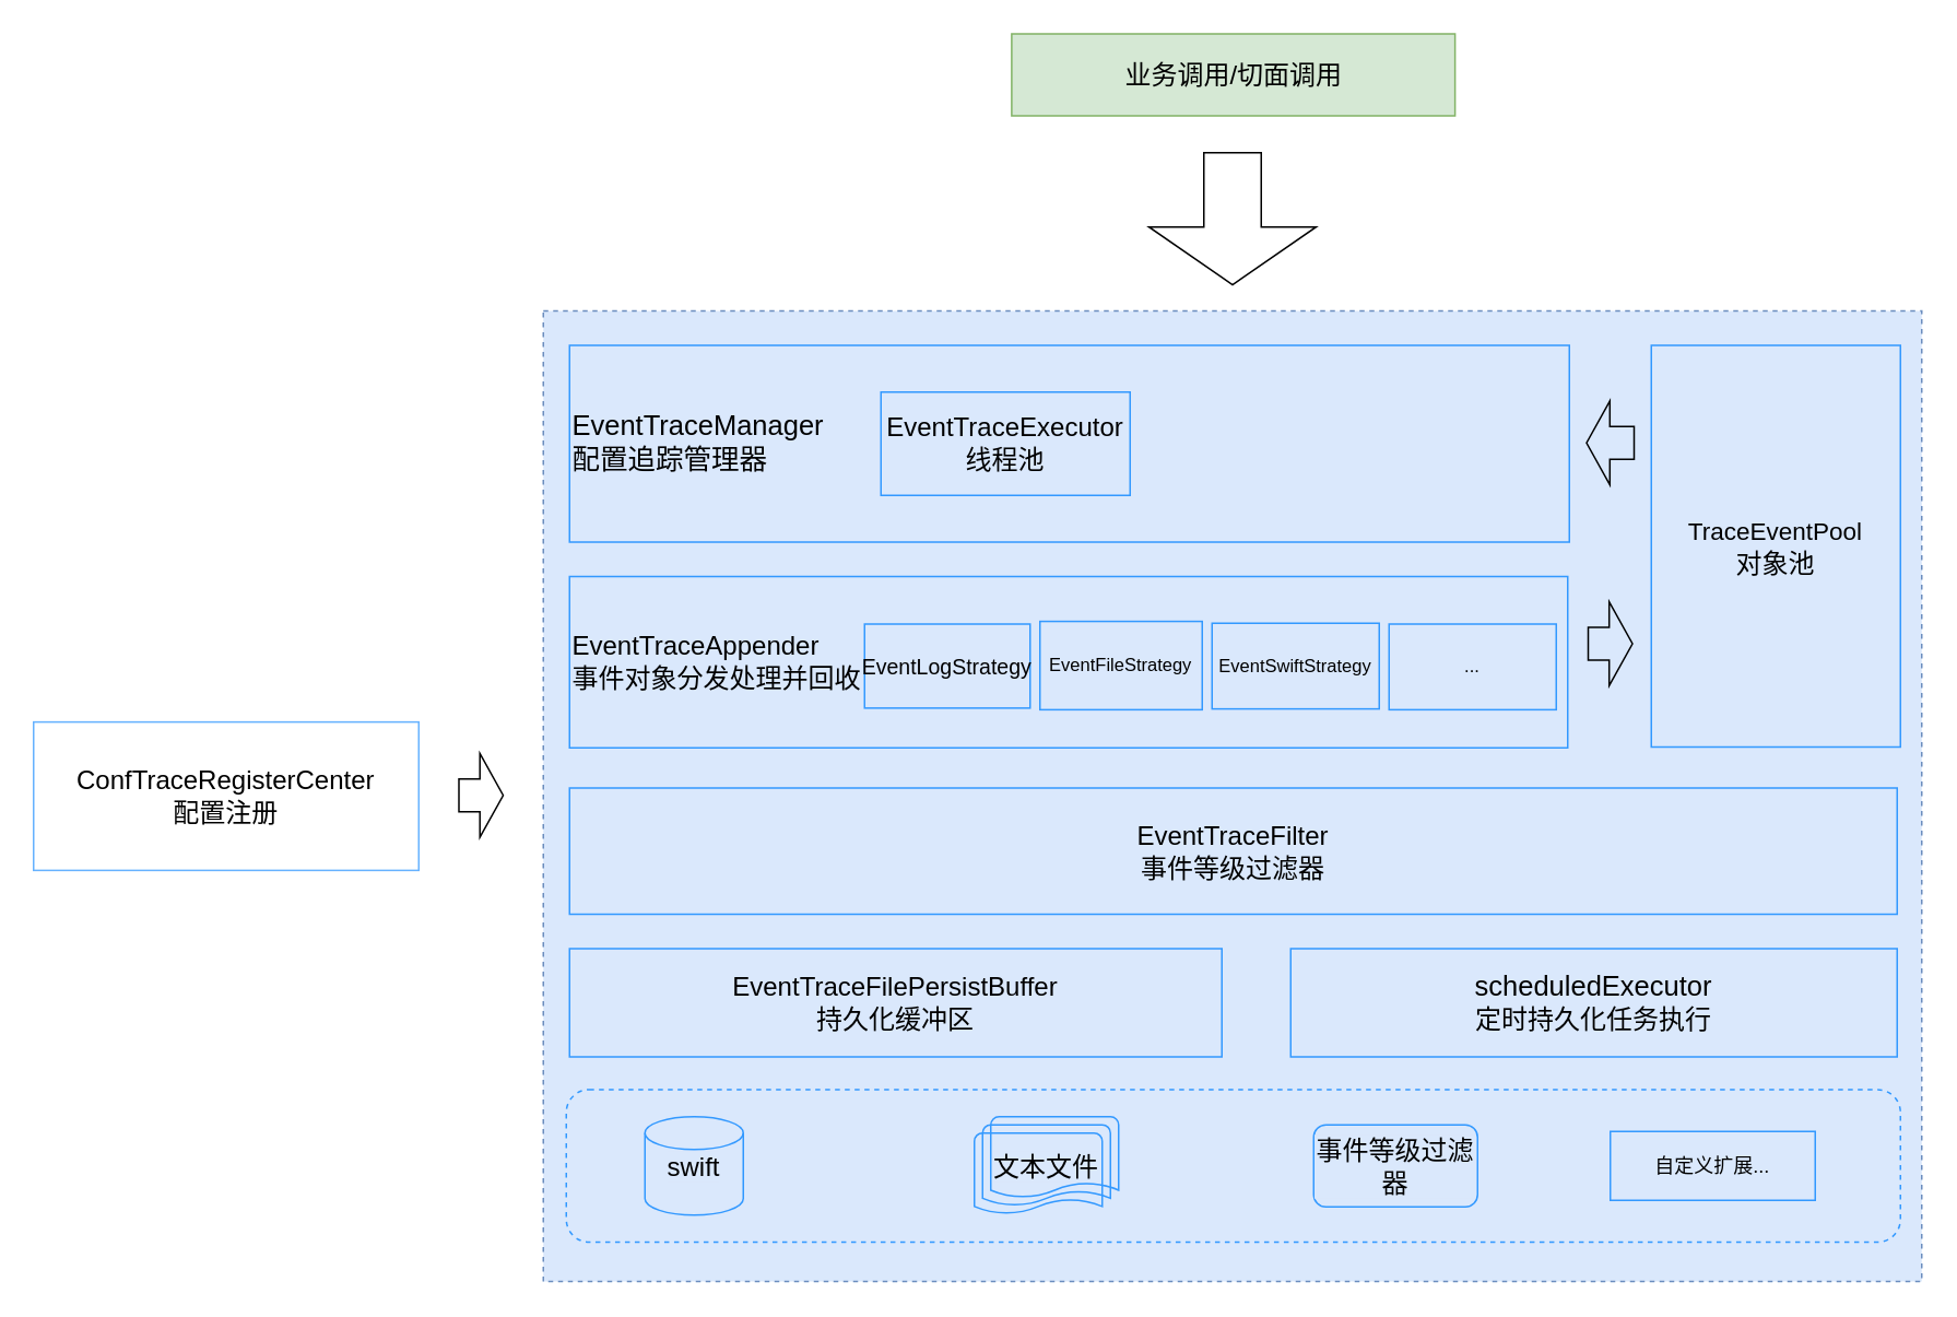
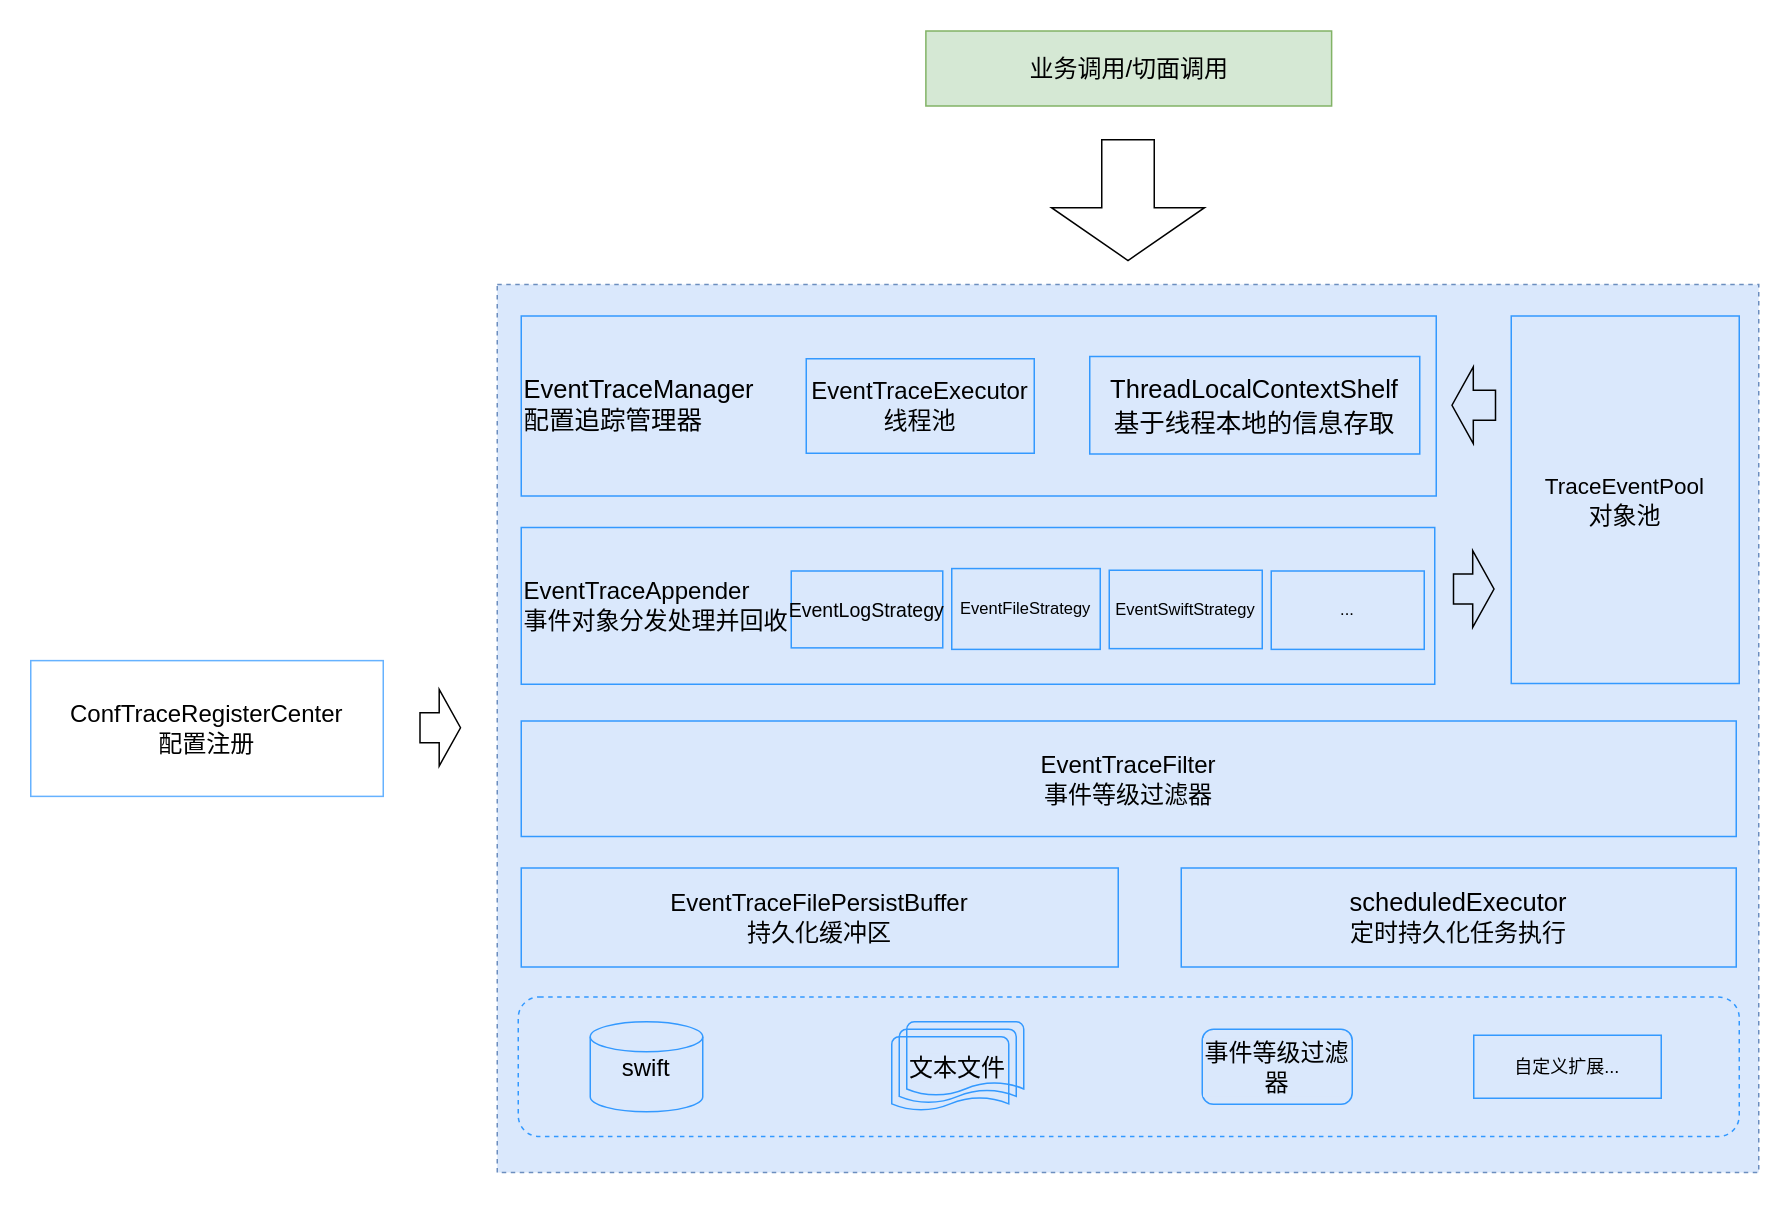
+ <mxCell id="6" value="&lt;font style=&quot;font-size: 17px;&quot;&gt;ThreadLocalContextShelf&lt;br&gt;基于线程本地的信息存取&lt;/font&gt;" style="rounded=0;whiteSpace=wrap;html=1;strokeColor=#3399FF;fontSize=19;fillColor=none;" parent="1" vertex="1"><mxGeometry x="726" y="237" width="220" height="65" as="geometry" /></mxCell>
- <mxCell id="16" value="swift" style="strokeWidth=1;html=1;shape=mxgraph.flowchart.database;whiteSpace=wrap;labelBackgroundColor=#dae8fc;strokeColor=#3399FF;fontSize=16;fillColor=none;align=center;verticalAlign=middle;" parent="1" vertex="1"><mxGeometry x="393" y="680.5" width="60" height="60" as="geometry" /></mxCell>
+ <mxCell id="16" value="swift" style="strokeWidth=1;html=1;shape=mxgraph.flowchart.database;whiteSpace=wrap;labelBackgroundColor=#dae8fc;strokeColor=#3399FF;fontSize=16;fillColor=none;align=center;verticalAlign=middle;" parent="1" vertex="1"><mxGeometry x="393" y="680.5" width="75" height="60" as="geometry" /></mxCell>
